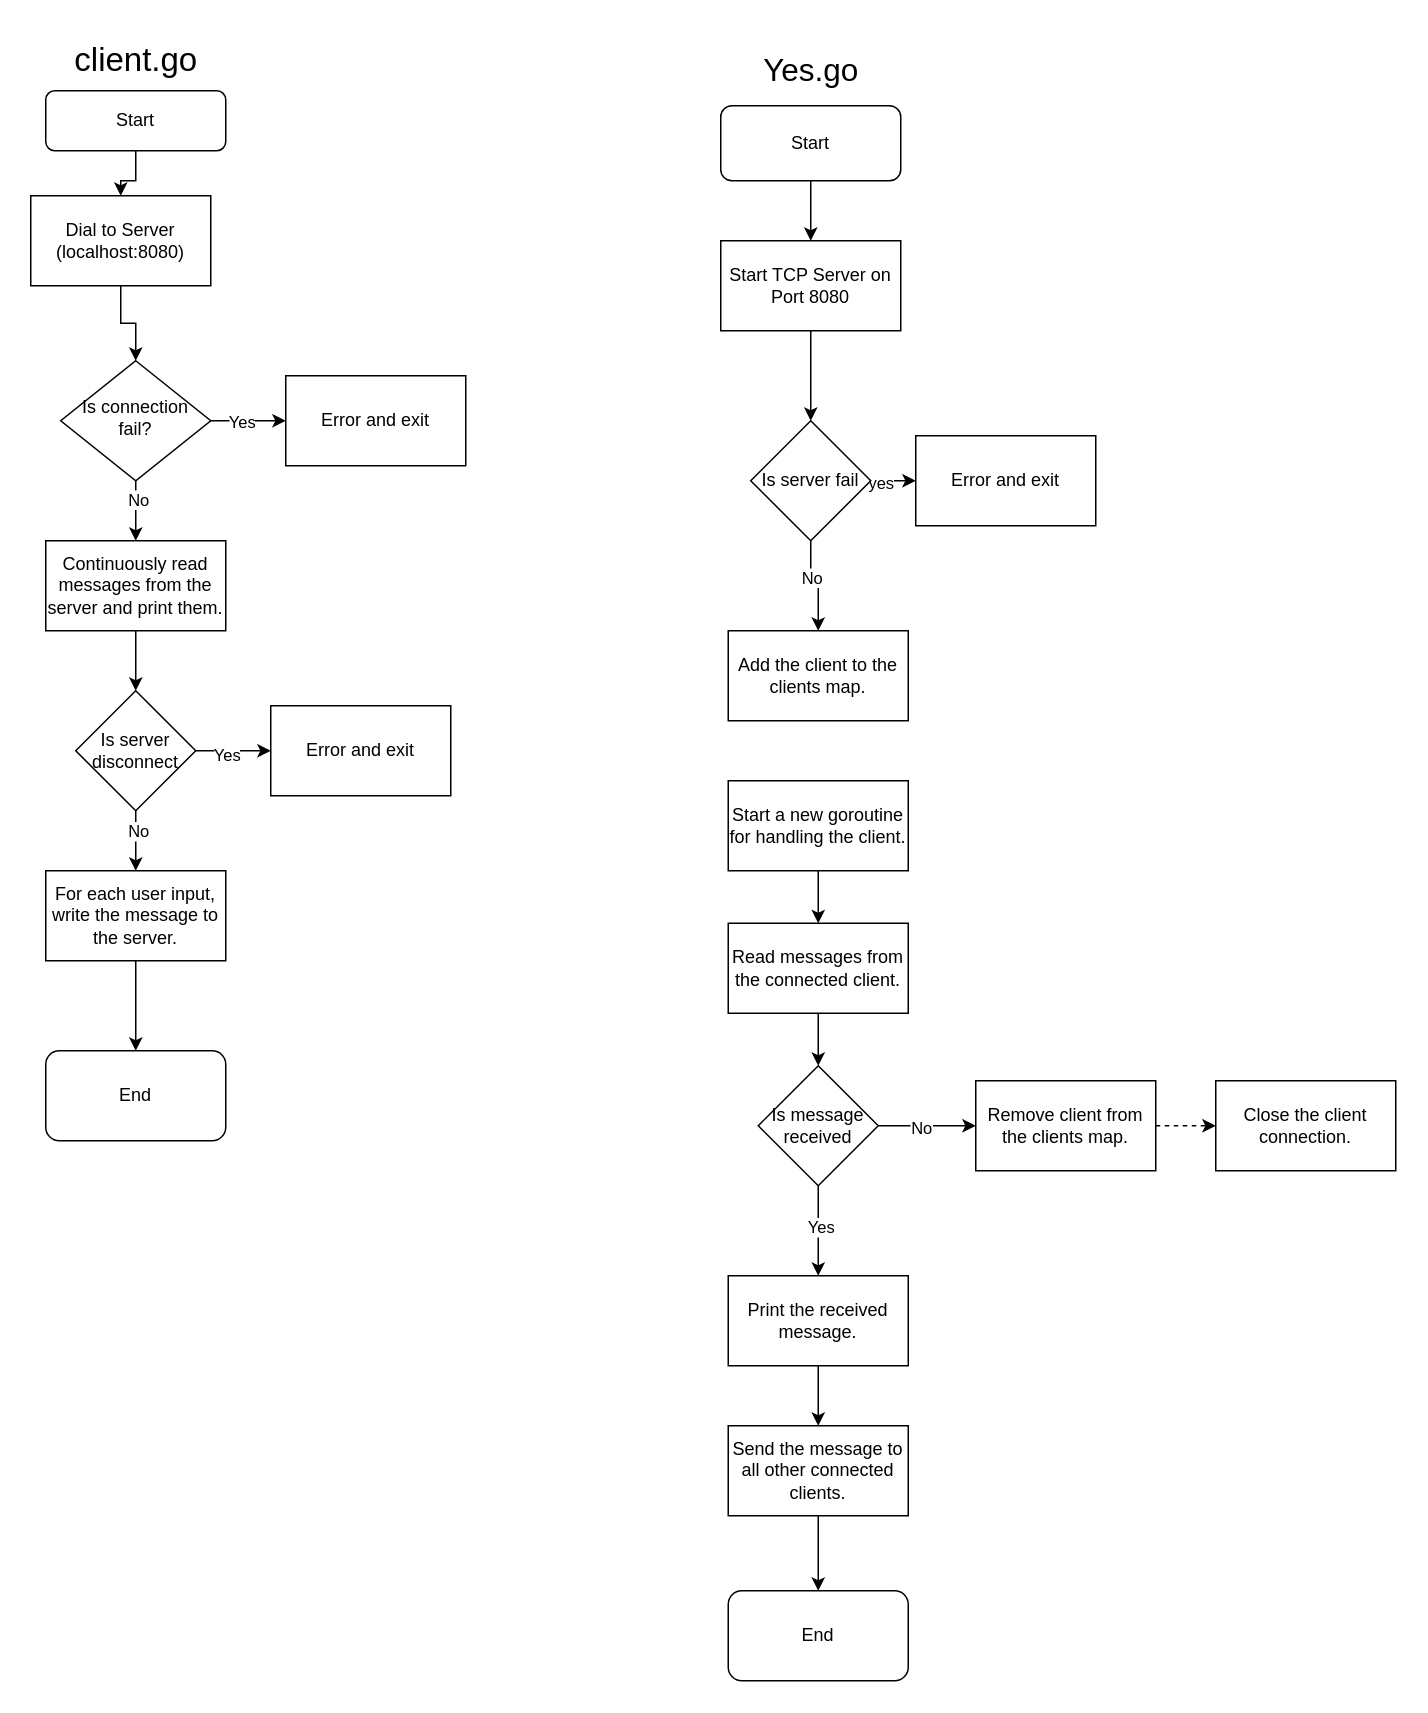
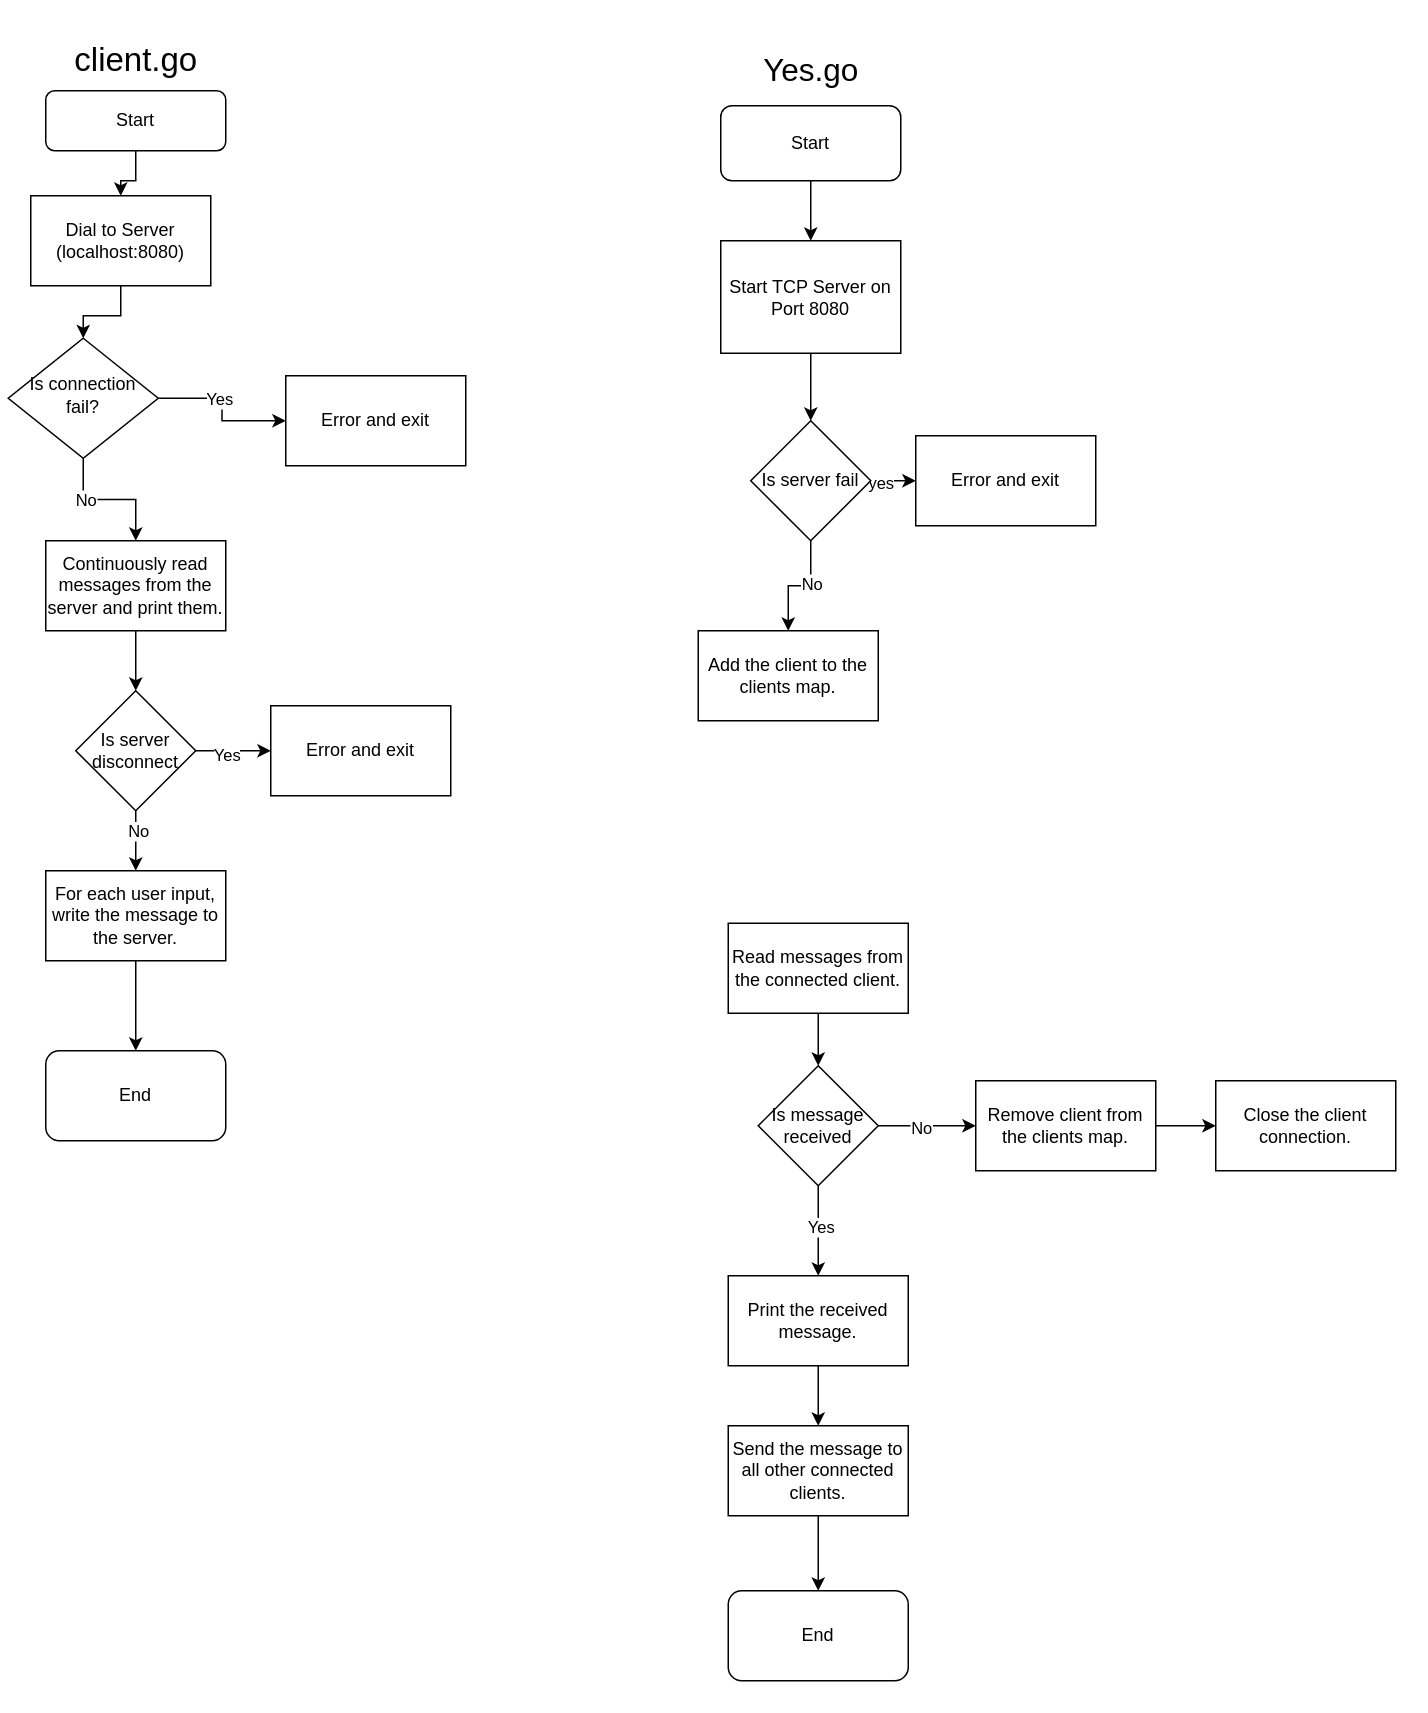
- <mxCell id="24" value="Start TCP Server on Port 8080" style="rounded=0;whiteSpace=wrap;html=1;" vertex="1" parent="1"><mxGeometry x="480" y="160" width="120" height="60" as="geometry" /></mxCell>
+ <mxCell id="24" value="Start TCP Server on Port 8080" style="rounded=0;whiteSpace=wrap;html=1;" vertex="1" parent="1"><mxGeometry x="480" y="160" width="120" height="75" as="geometry" /></mxCell>
- <mxCell id="8" value="I&lt;span style=&quot;background-color: transparent; color: light-dark(rgb(0, 0, 0), rgb(255, 255, 255));&quot;&gt;s connection fail?&lt;/span&gt;" style="rhombus;whiteSpace=wrap;html=1;shadow=0;fontFamily=Helvetica;fontSize=12;align=center;strokeWidth=1;spacing=6;spacingTop=-4;" parent="1" vertex="1"><mxGeometry x="40" y="240" width="100" height="80" as="geometry" /></mxCell>
+ <mxCell id="8" value="I&lt;span style=&quot;background-color: transparent; color: light-dark(rgb(0, 0, 0), rgb(255, 255, 255));&quot;&gt;s connection fail?&lt;/span&gt;" style="rhombus;whiteSpace=wrap;html=1;shadow=0;fontFamily=Helvetica;fontSize=12;align=center;strokeWidth=1;spacing=6;spacingTop=-4;" parent="1" vertex="1"><mxGeometry x="5" y="225" width="100" height="80" as="geometry" /></mxCell>
- <mxCell id="35" value="Add the client to the clients map." style="rounded=0;whiteSpace=wrap;html=1;" vertex="1" parent="1"><mxGeometry x="485" y="420" width="120" height="60" as="geometry" /></mxCell>
+ <mxCell id="35" value="Add the client to the clients map." style="rounded=0;whiteSpace=wrap;html=1;" vertex="1" parent="1"><mxGeometry x="465" y="420" width="120" height="60" as="geometry" /></mxCell>
- <mxCell id="37" value="Start a new goroutine for handling the client." style="rounded=0;whiteSpace=wrap;html=1;" vertex="1" parent="1"><mxGeometry x="485" y="520" width="120" height="60" as="geometry" /></mxCell>
- <mxCell id="36" value="" style="edgeStyle=orthogonalEdgeStyle;rounded=0;orthogonalLoop=1;jettySize=auto;html=1;" edge="1" parent="1" source="37" target="39"><mxGeometry relative="1" as="geometry" /></mxCell>
- <mxCell id="45" value="" style="edgeStyle=orthogonalEdgeStyle;rounded=0;orthogonalLoop=1;jettySize=auto;html=1;dashed=1;" edge="1" parent="1" source="46" target="52"><mxGeometry relative="1" as="geometry" /></mxCell>
+ <mxCell id="45" value="" style="edgeStyle=orthogonalEdgeStyle;rounded=0;orthogonalLoop=1;jettySize=auto;html=1;" edge="1" parent="1" source="46" target="52"><mxGeometry relative="1" as="geometry" /></mxCell>
